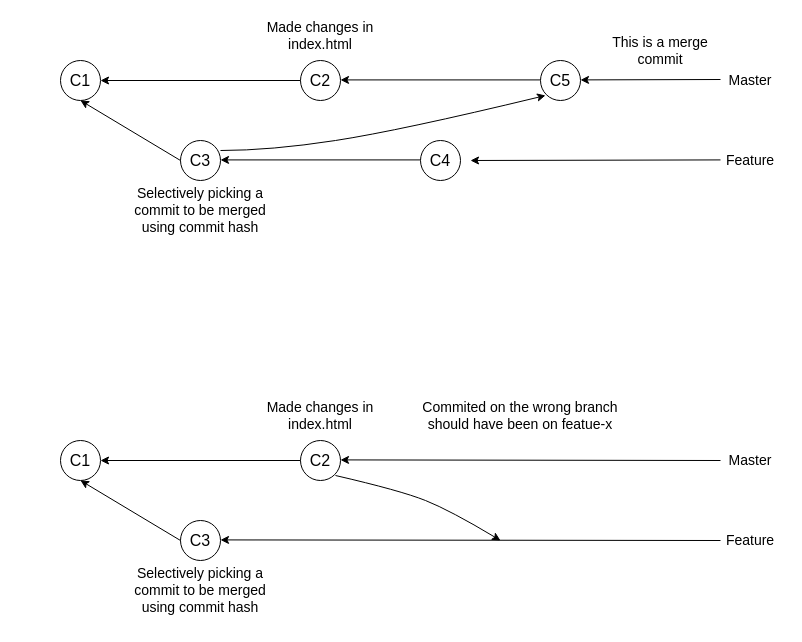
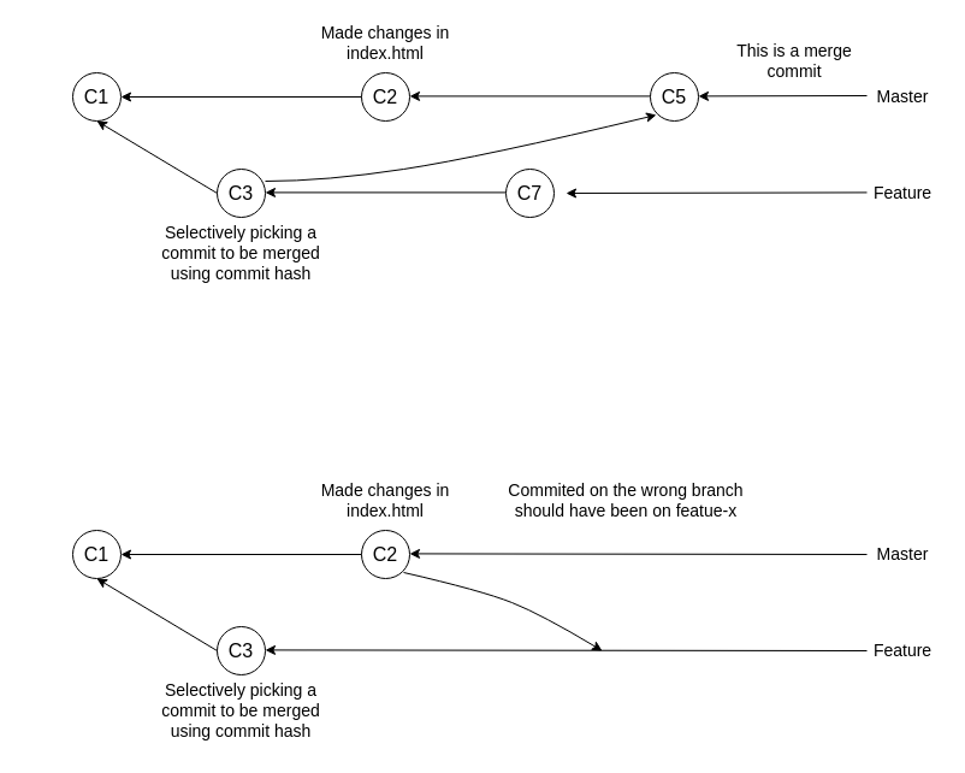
- <mxCell id="14" value="&lt;font size=&quot;3&quot;&gt;C4&lt;/font&gt;" style="text;html=1;strokeColor=none;fillColor=none;align=center;verticalAlign=middle;whiteSpace=wrap;rounded=0;" vertex="1" parent="2"><mxGeometry x="390" y="125" width="60" height="30" as="geometry" /></mxCell>
+ <mxCell id="14" value="&lt;font size=&quot;3&quot;&gt;C7&lt;/font&gt;" style="text;html=1;strokeColor=none;fillColor=none;align=center;verticalAlign=middle;whiteSpace=wrap;rounded=0;" vertex="1" parent="2"><mxGeometry x="390" y="125" width="60" height="30" as="geometry" /></mxCell>
